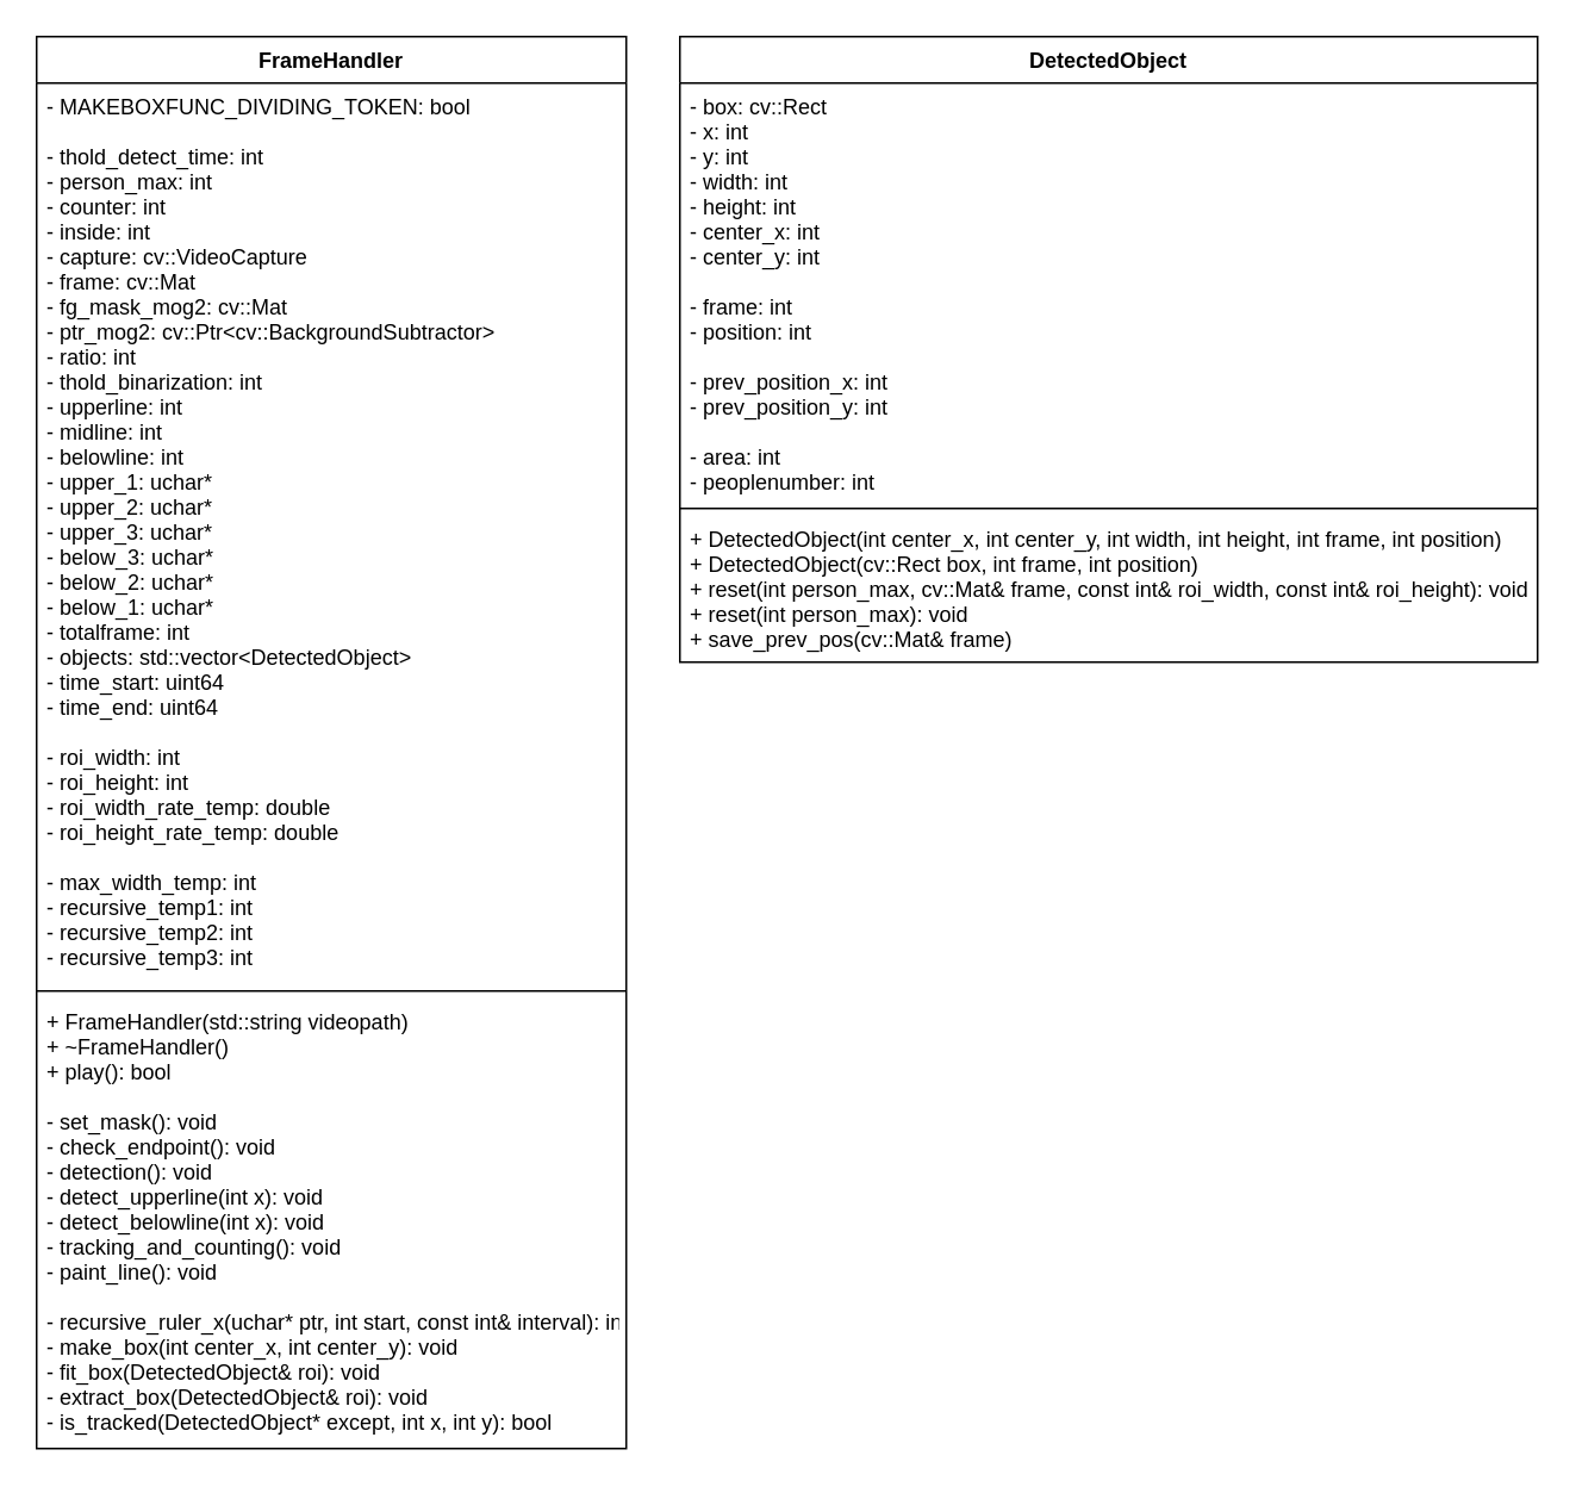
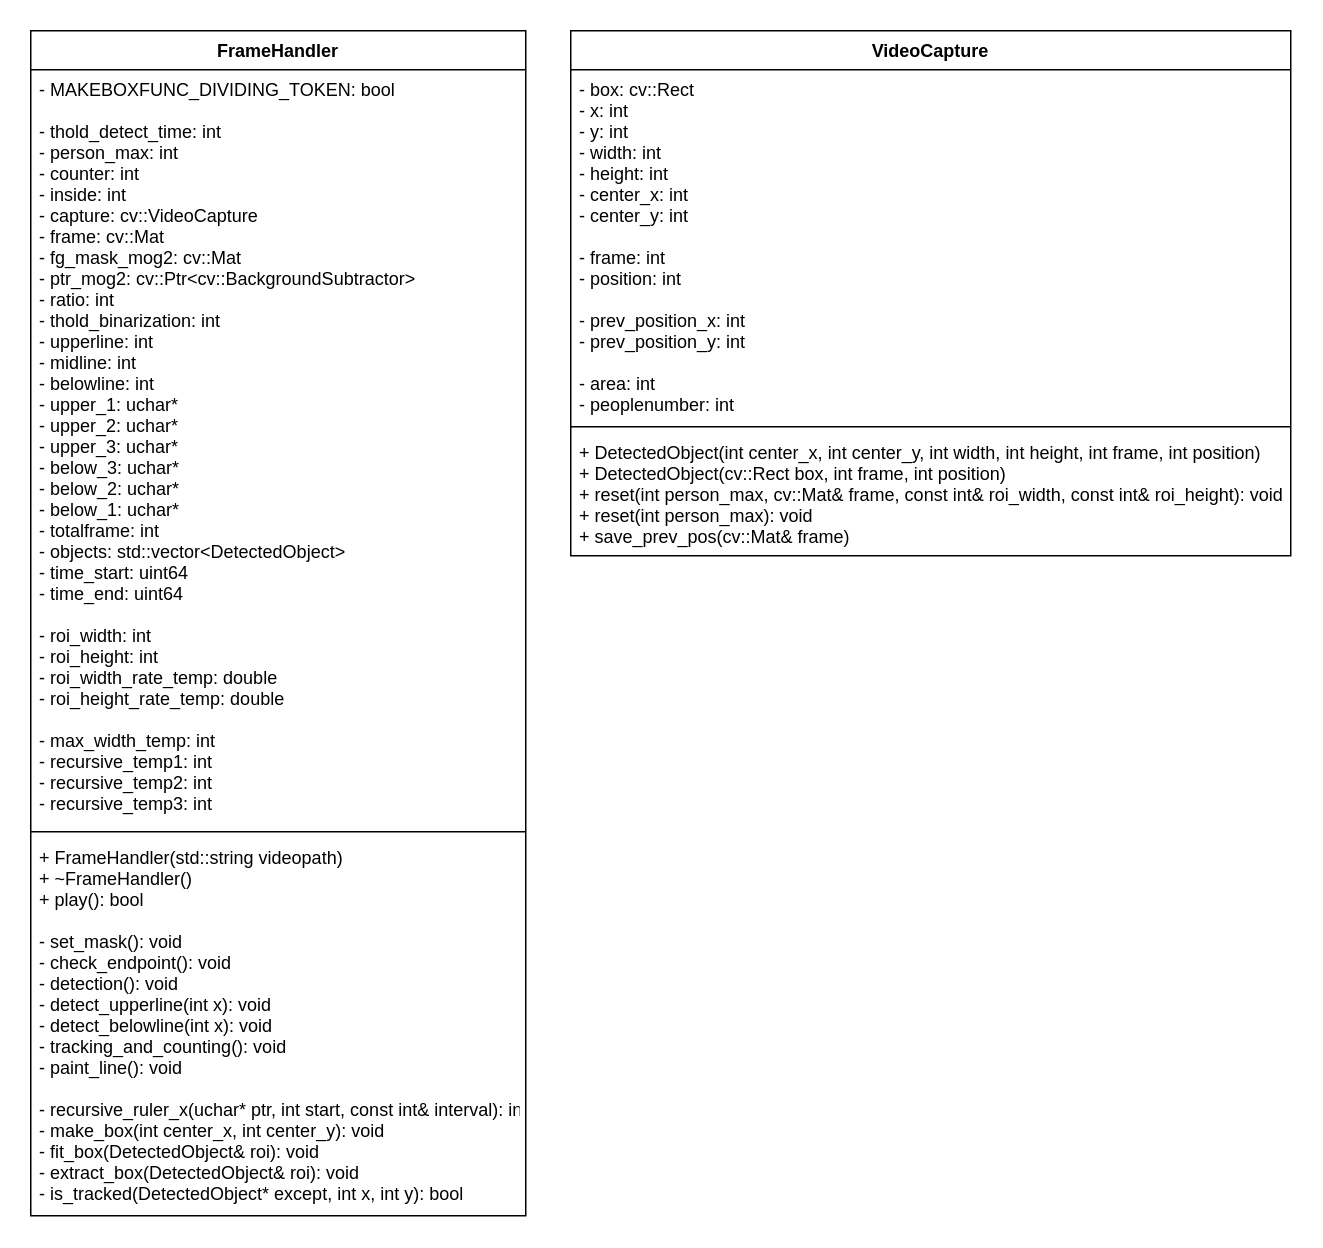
- <mxCell id="6" value="DetectedObject" style="swimlane;fontStyle=1;align=center;verticalAlign=top;childLayout=stackLayout;horizontal=1;startSize=26;horizontalStack=0;resizeParent=1;resizeParentMax=0;resizeLast=0;collapsible=1;marginBottom=0;" vertex="1" parent="1"><mxGeometry x="380" y="20" width="480" height="350" as="geometry" /></mxCell>
+ <mxCell id="6" value="VideoCapture" style="swimlane;fontStyle=1;align=center;verticalAlign=top;childLayout=stackLayout;horizontal=1;startSize=26;horizontalStack=0;resizeParent=1;resizeParentMax=0;resizeLast=0;collapsible=1;marginBottom=0;" vertex="1" parent="1"><mxGeometry x="380" y="20" width="480" height="350" as="geometry" /></mxCell>
